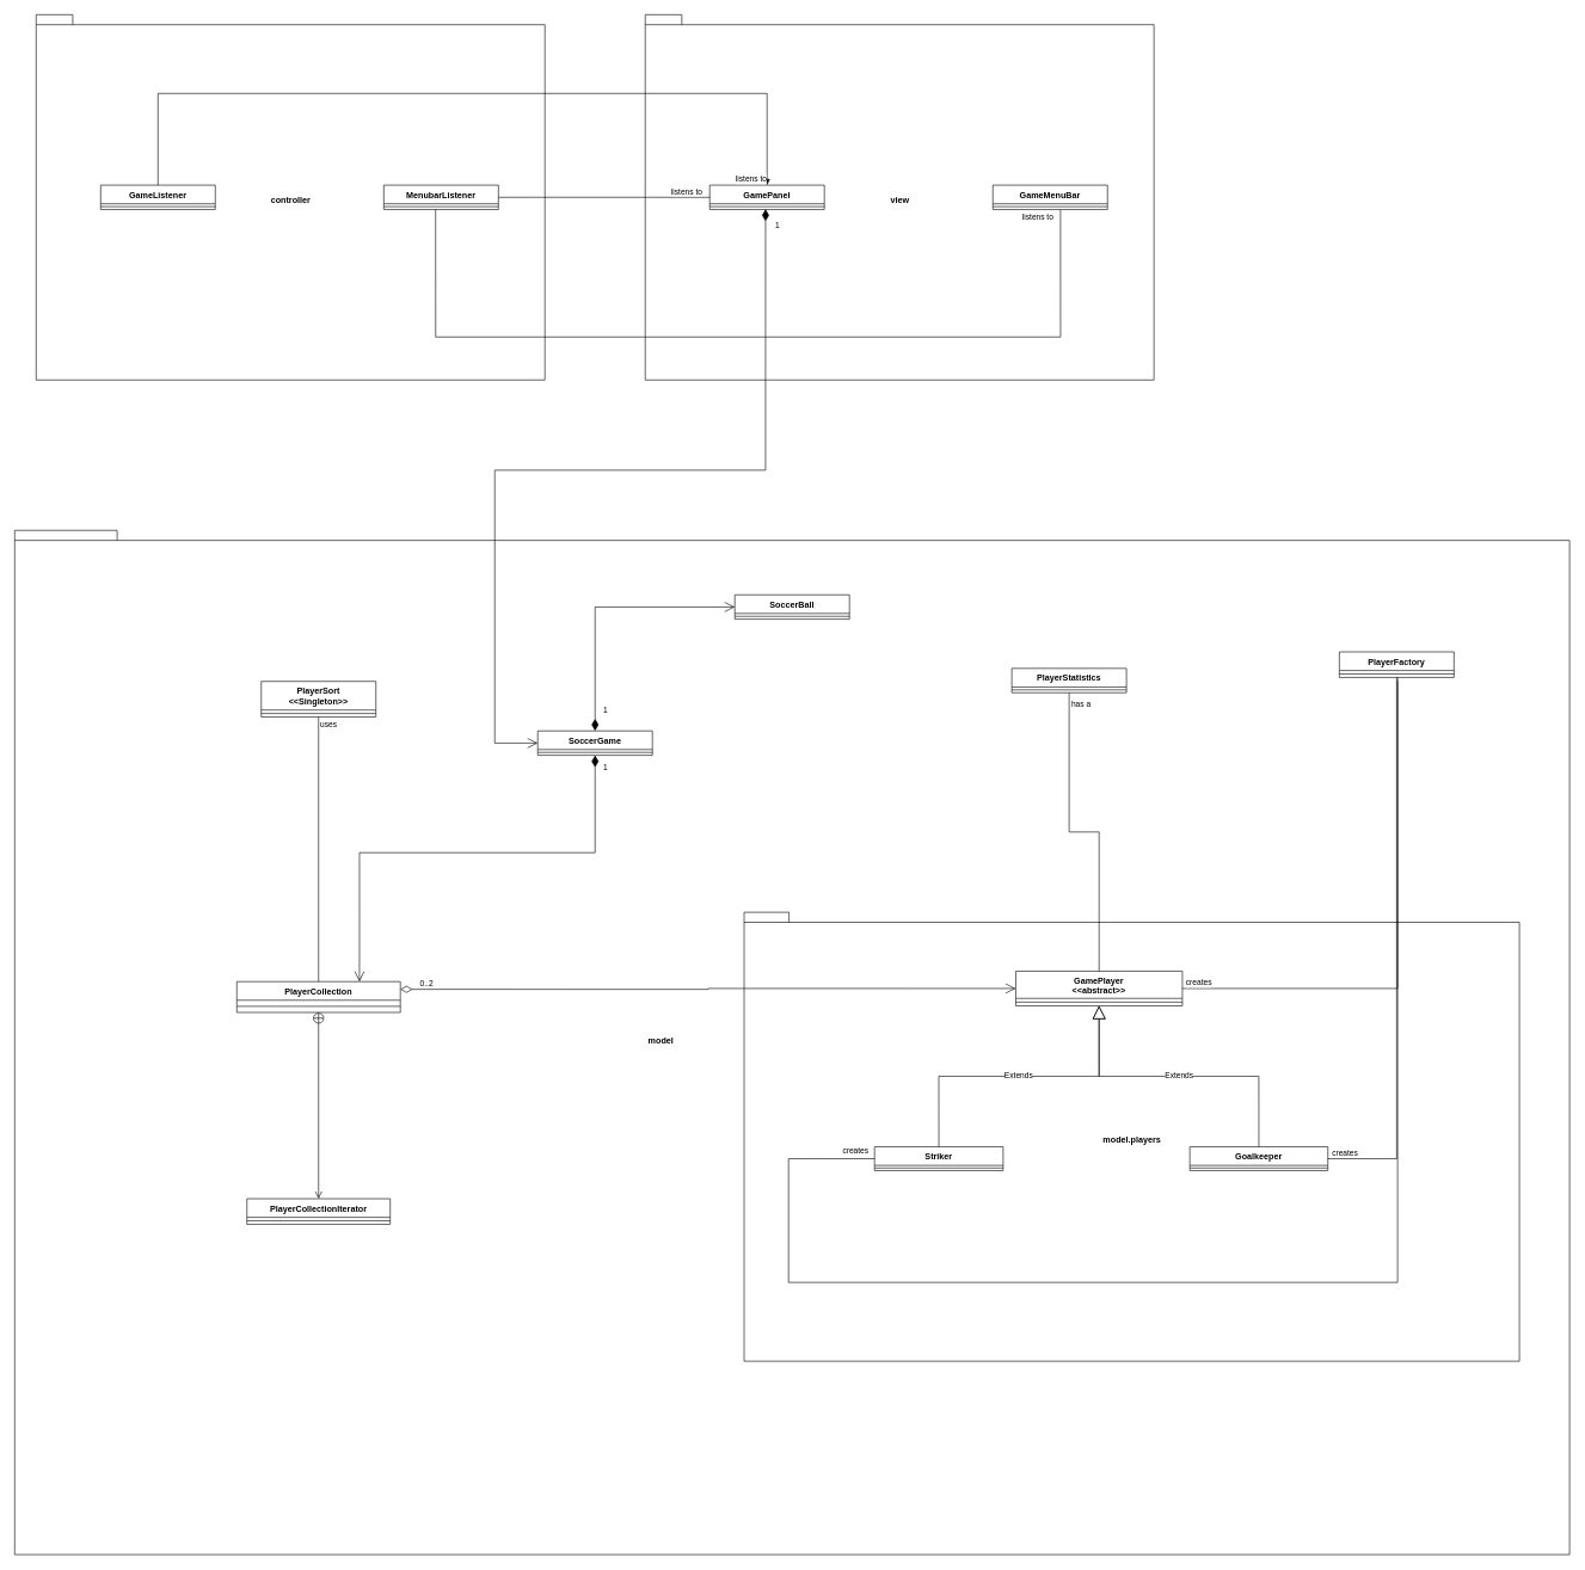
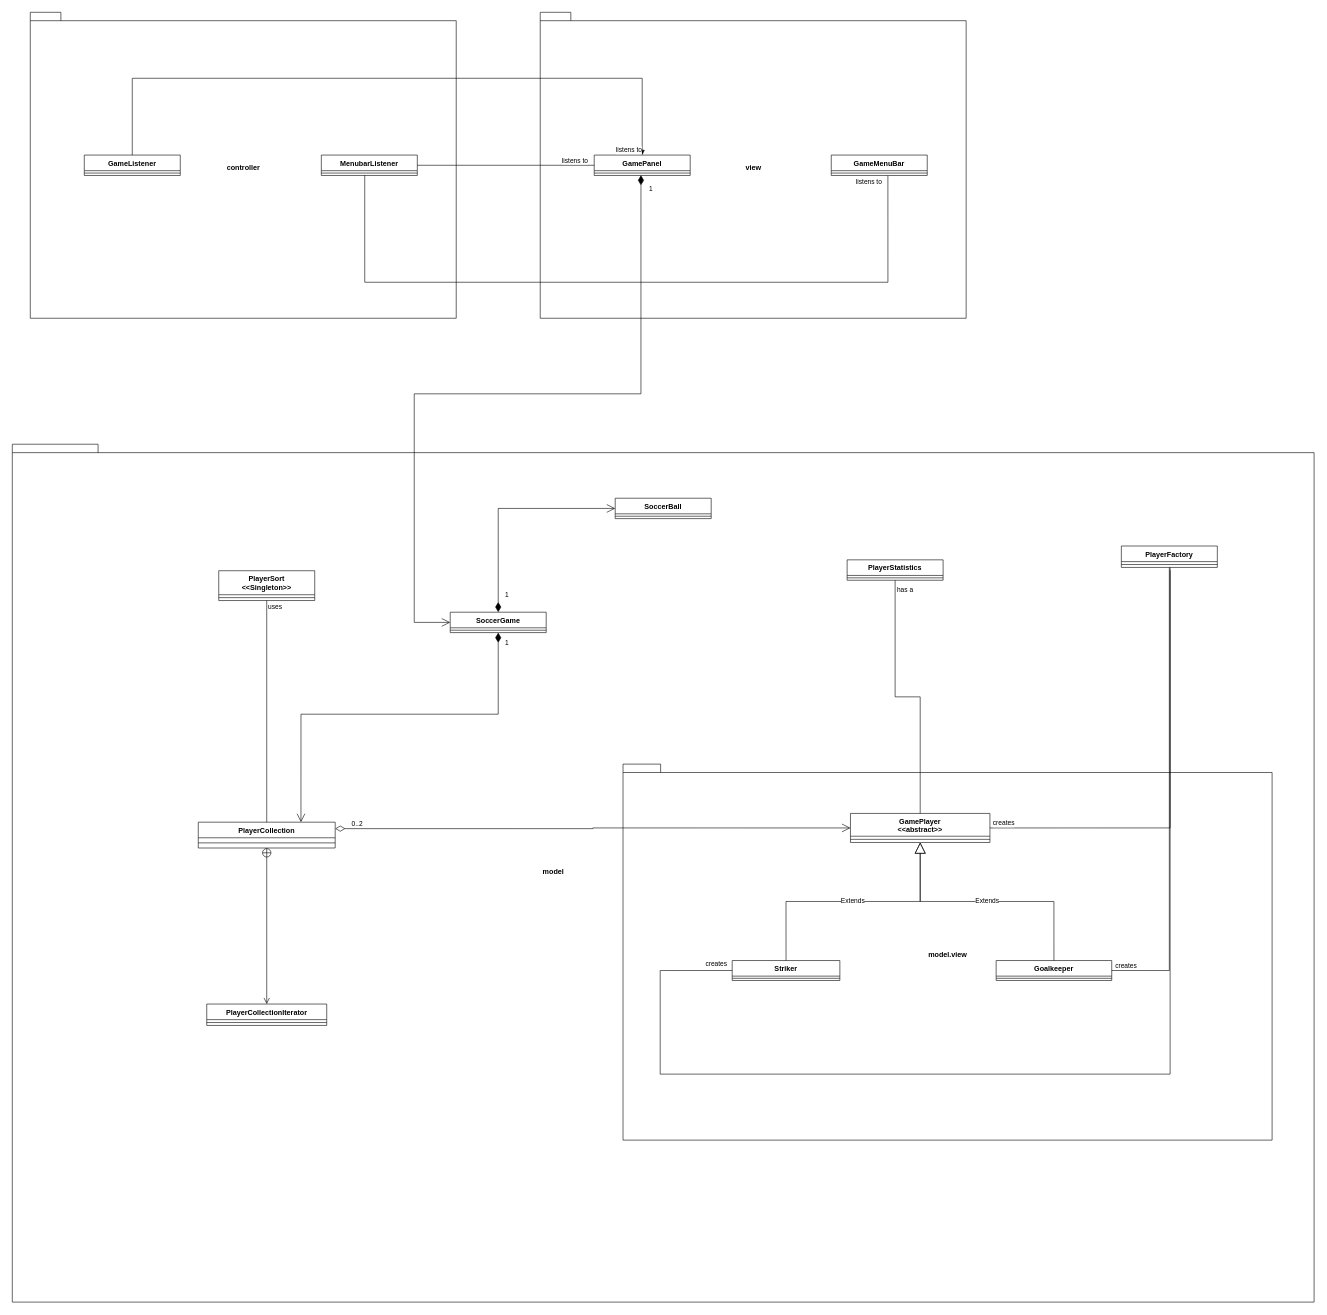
- <mxCell id="5" value="model.players" style="shape=folder;fontStyle=1;spacingTop=10;tabWidth=40;tabHeight=14;tabPosition=left;html=1;container=1;" vertex="1" parent="2"><mxGeometry x="1018.02" y="533.22" width="1081.98" height="626.78" as="geometry" /></mxCell>
+ <mxCell id="5" value="model.view" style="shape=folder;fontStyle=1;spacingTop=10;tabWidth=40;tabHeight=14;tabPosition=left;html=1;container=1;" vertex="1" parent="2"><mxGeometry x="1018.02" y="533.22" width="1081.98" height="626.78" as="geometry" /></mxCell>
